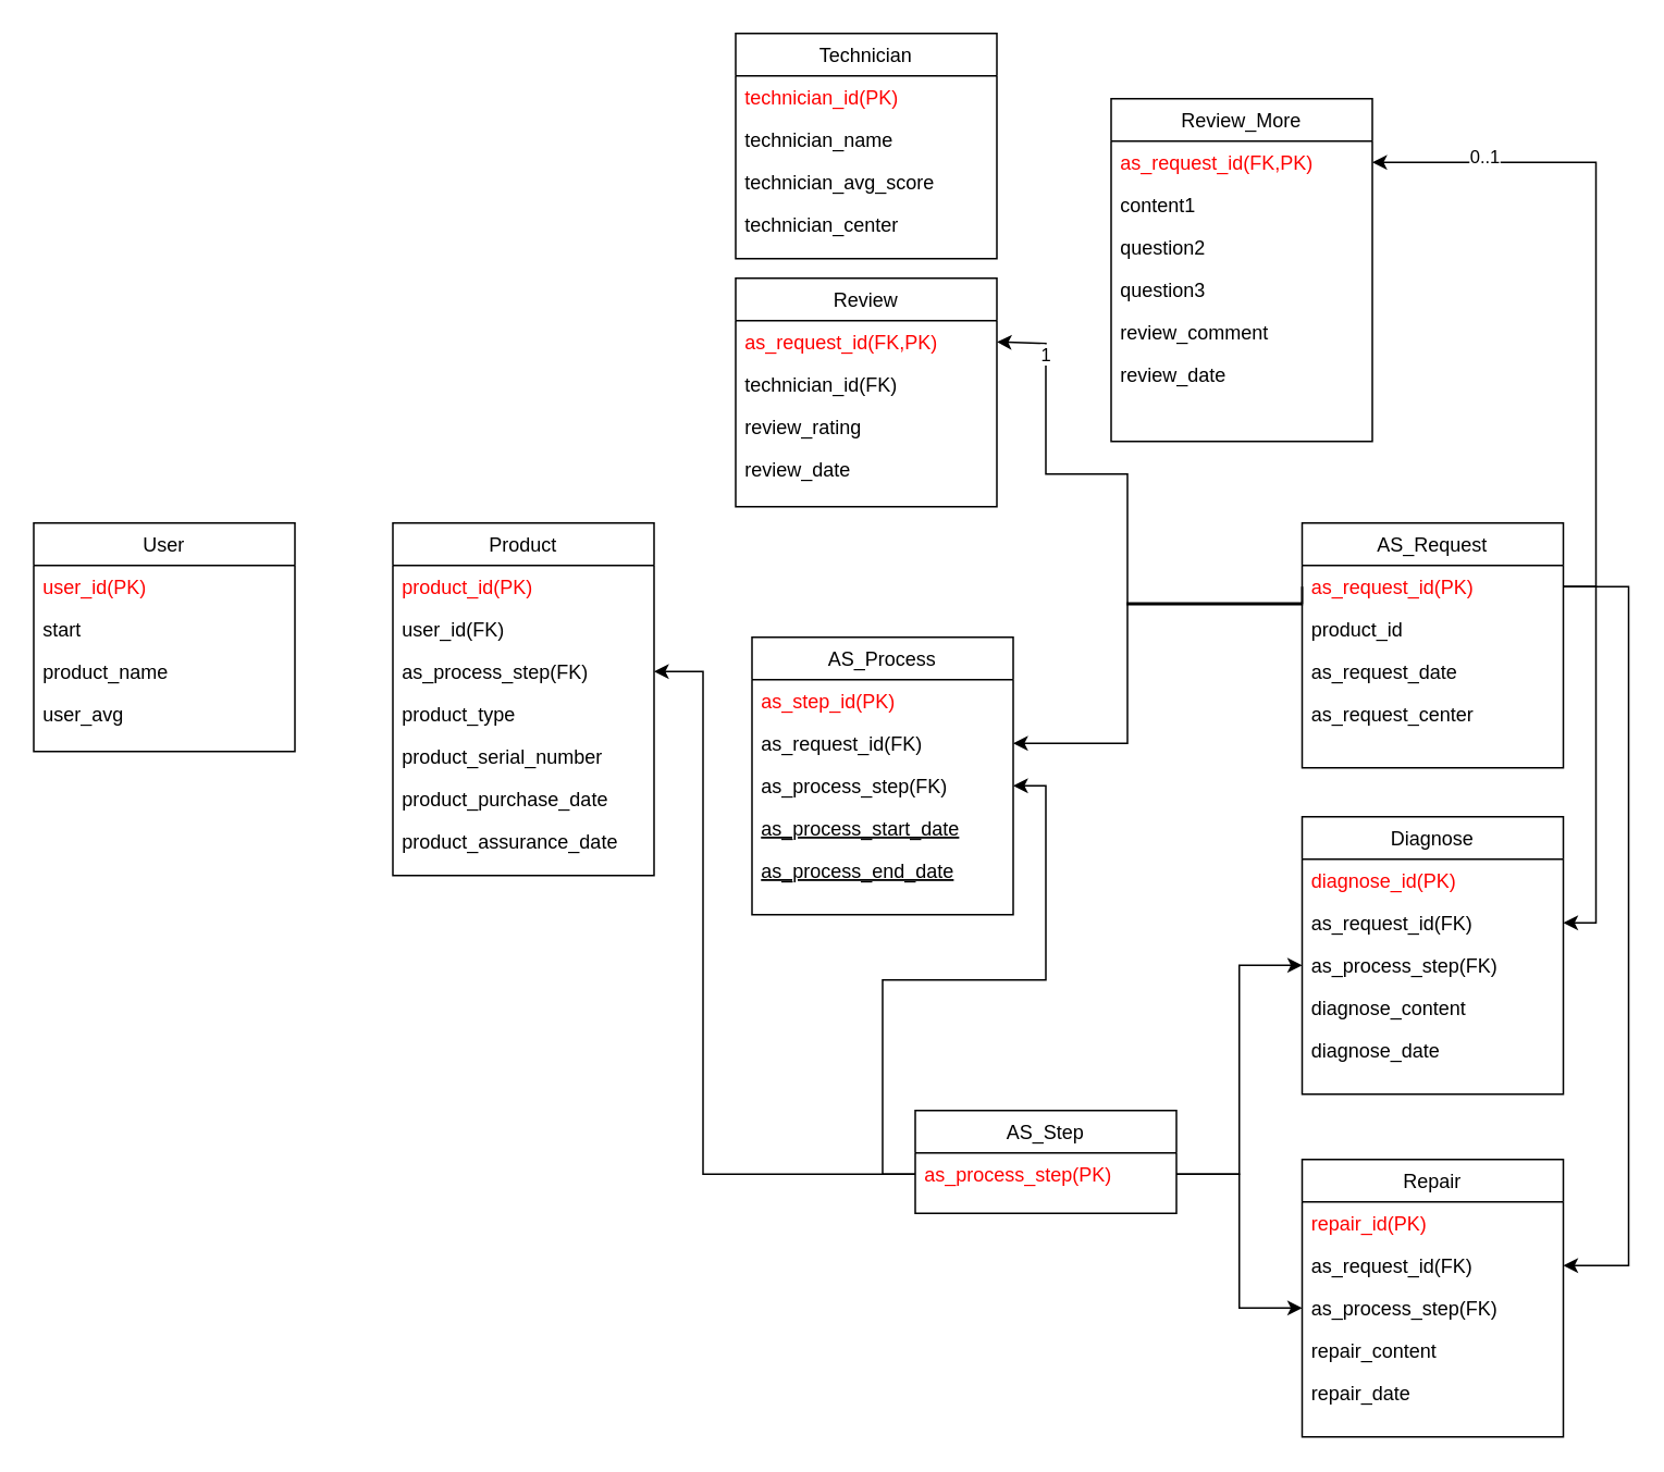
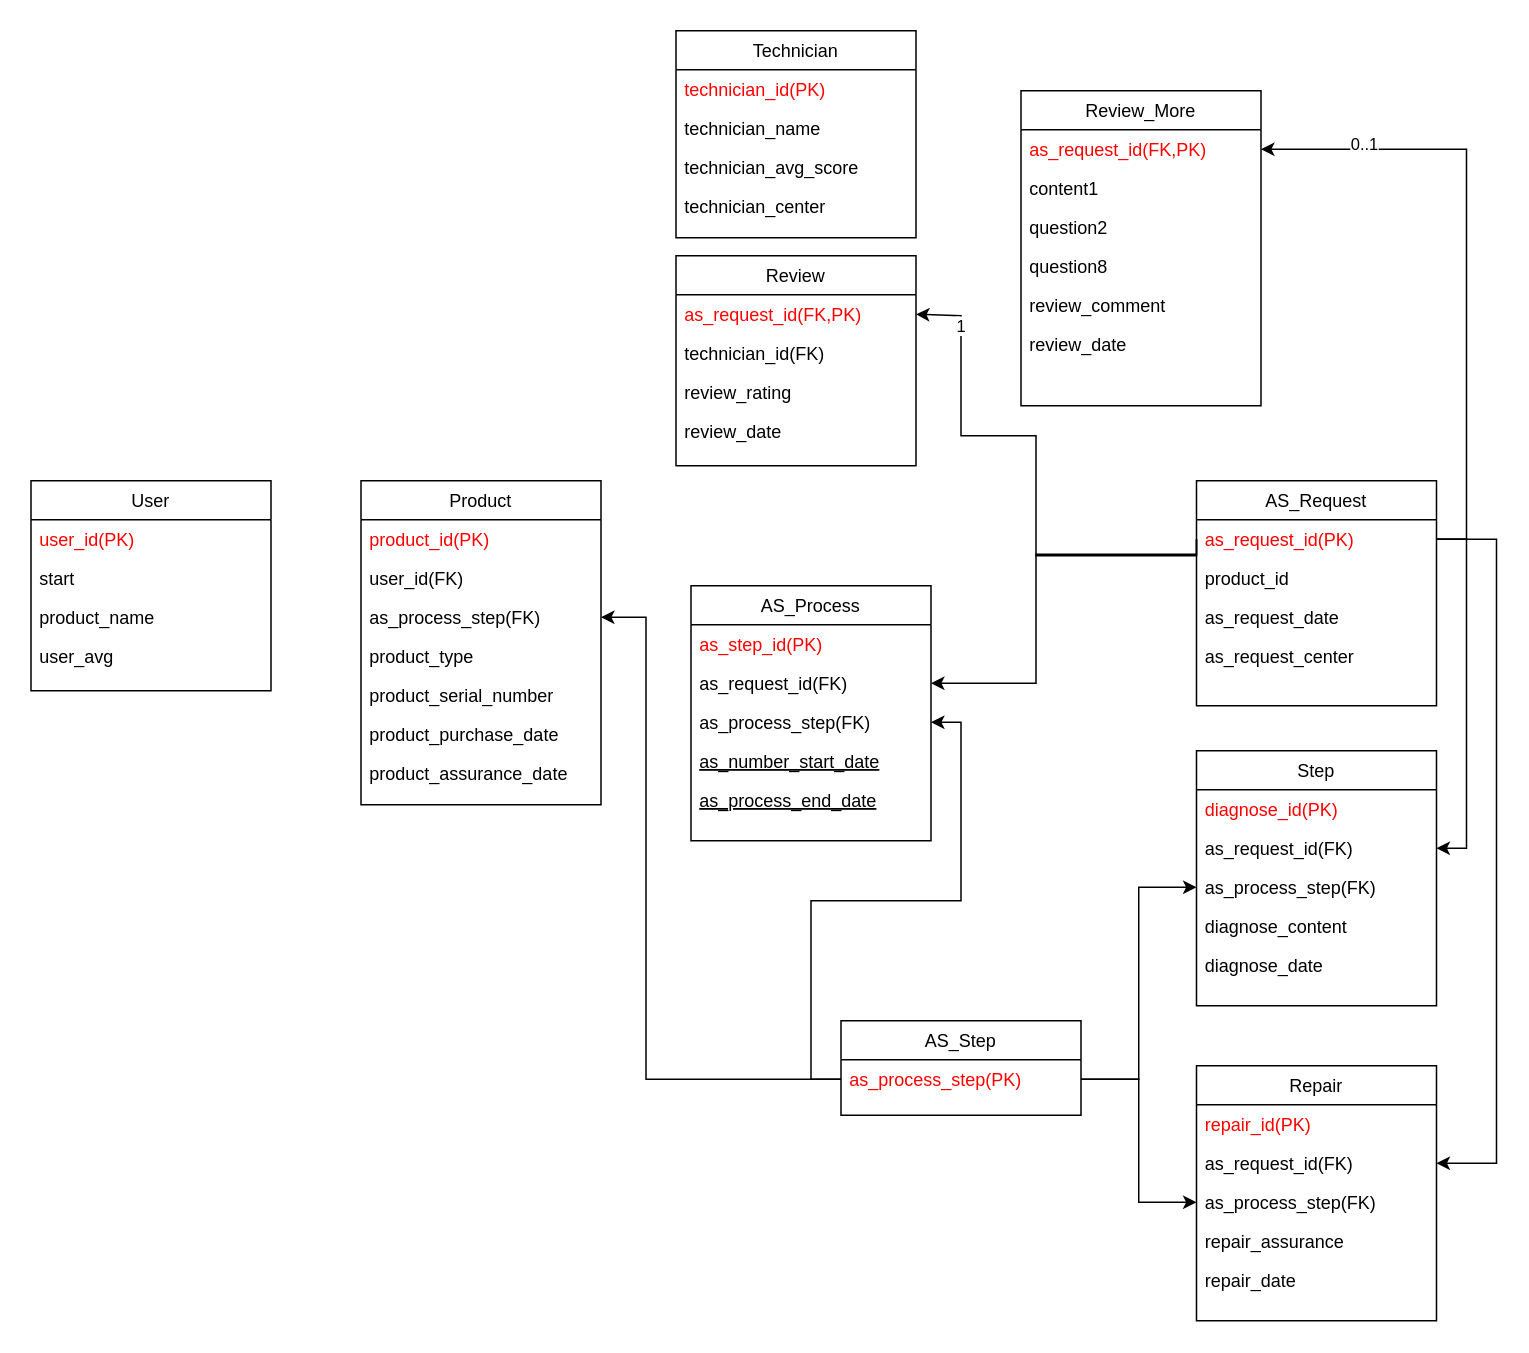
- <mxCell id="62" value="question3" style="text;align=left;verticalAlign=top;spacingLeft=4;spacingRight=4;overflow=hidden;rotatable=0;points=[[0,0.5],[1,0.5]];portConstraint=eastwest;" vertex="1" parent="58"><mxGeometry y="104" width="160" height="26" as="geometry" /></mxCell>
+ <mxCell id="62" value="question8" style="text;align=left;verticalAlign=top;spacingLeft=4;spacingRight=4;overflow=hidden;rotatable=0;points=[[0,0.5],[1,0.5]];portConstraint=eastwest;" vertex="1" parent="58"><mxGeometry y="104" width="160" height="26" as="geometry" /></mxCell>
- <mxCell id="17" value="as_process_start_date" style="text;align=left;verticalAlign=top;spacingLeft=4;spacingRight=4;overflow=hidden;rotatable=0;points=[[0,0.5],[1,0.5]];portConstraint=eastwest;fontStyle=4" vertex="1" parent="13"><mxGeometry y="104" width="160" height="26" as="geometry" /></mxCell>
+ <mxCell id="17" value="as_number_start_date" style="text;align=left;verticalAlign=top;spacingLeft=4;spacingRight=4;overflow=hidden;rotatable=0;points=[[0,0.5],[1,0.5]];portConstraint=eastwest;fontStyle=4" vertex="1" parent="13"><mxGeometry y="104" width="160" height="26" as="geometry" /></mxCell>
- <mxCell id="7" value="Diagnose" style="swimlane;fontStyle=0;align=center;verticalAlign=top;childLayout=stackLayout;horizontal=1;startSize=26;horizontalStack=0;resizeParent=1;resizeLast=0;collapsible=1;marginBottom=0;rounded=0;shadow=0;strokeWidth=1;" parent="1" vertex="1"><mxGeometry x="797" y="500" width="160" height="170" as="geometry"><mxRectangle x="130" y="380" width="160" height="26" as="alternateBounds" /></mxGeometry></mxCell>
+ <mxCell id="7" value="Step" style="swimlane;fontStyle=0;align=center;verticalAlign=top;childLayout=stackLayout;horizontal=1;startSize=26;horizontalStack=0;resizeParent=1;resizeLast=0;collapsible=1;marginBottom=0;rounded=0;shadow=0;strokeWidth=1;" parent="1" vertex="1"><mxGeometry x="797" y="500" width="160" height="170" as="geometry"><mxRectangle x="130" y="380" width="160" height="26" as="alternateBounds" /></mxGeometry></mxCell>
- <mxCell id="47" value="repair_content" style="text;align=left;verticalAlign=top;spacingLeft=4;spacingRight=4;overflow=hidden;rotatable=0;points=[[0,0.5],[1,0.5]];portConstraint=eastwest;rounded=0;shadow=0;html=0;" vertex="1" parent="43"><mxGeometry y="104" width="160" height="26" as="geometry" /></mxCell>
+ <mxCell id="47" value="repair_assurance" style="text;align=left;verticalAlign=top;spacingLeft=4;spacingRight=4;overflow=hidden;rotatable=0;points=[[0,0.5],[1,0.5]];portConstraint=eastwest;rounded=0;shadow=0;html=0;" vertex="1" parent="43"><mxGeometry y="104" width="160" height="26" as="geometry" /></mxCell>
